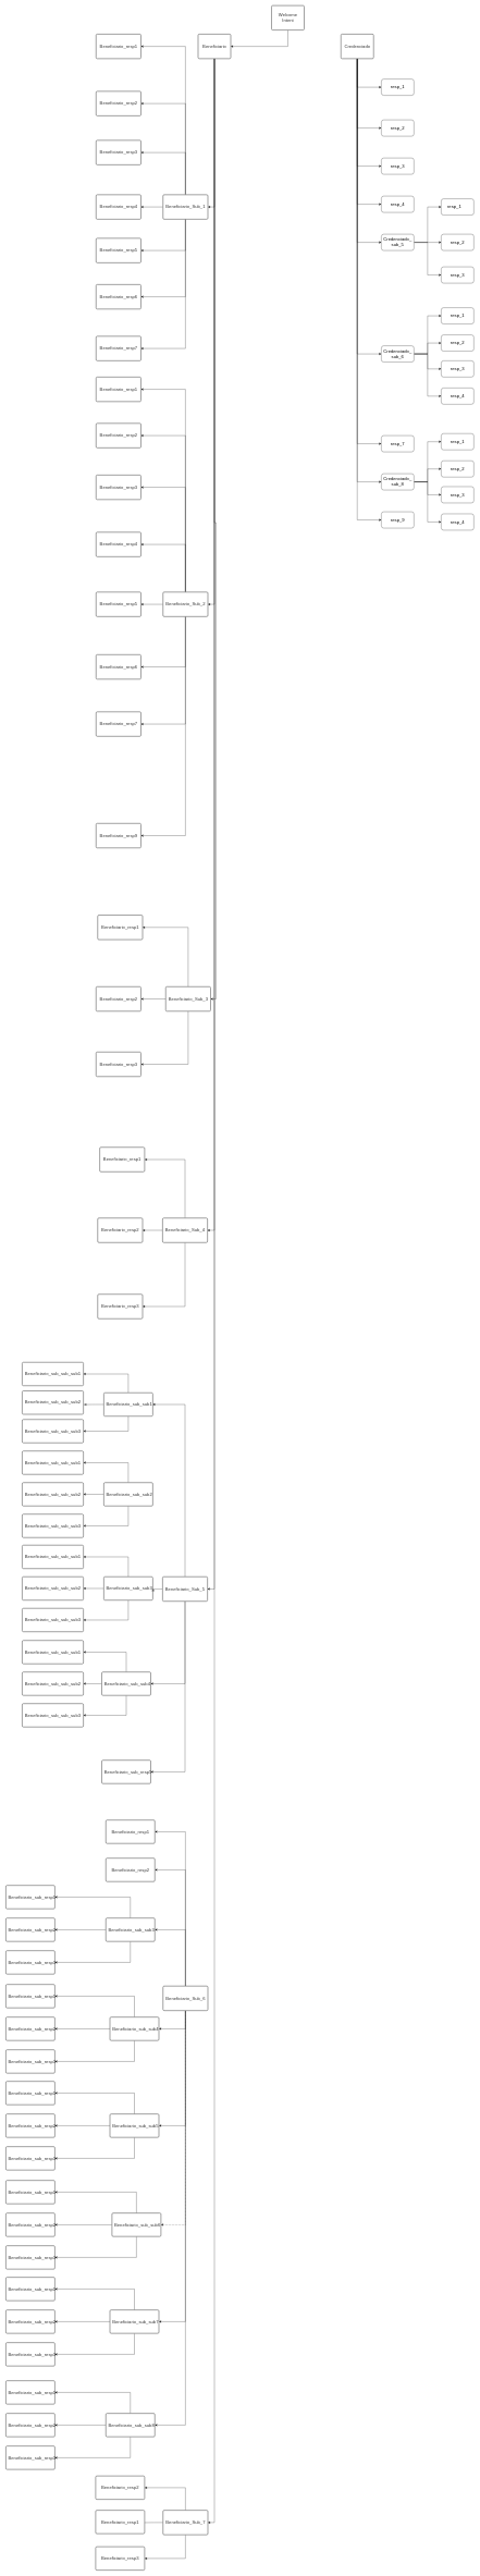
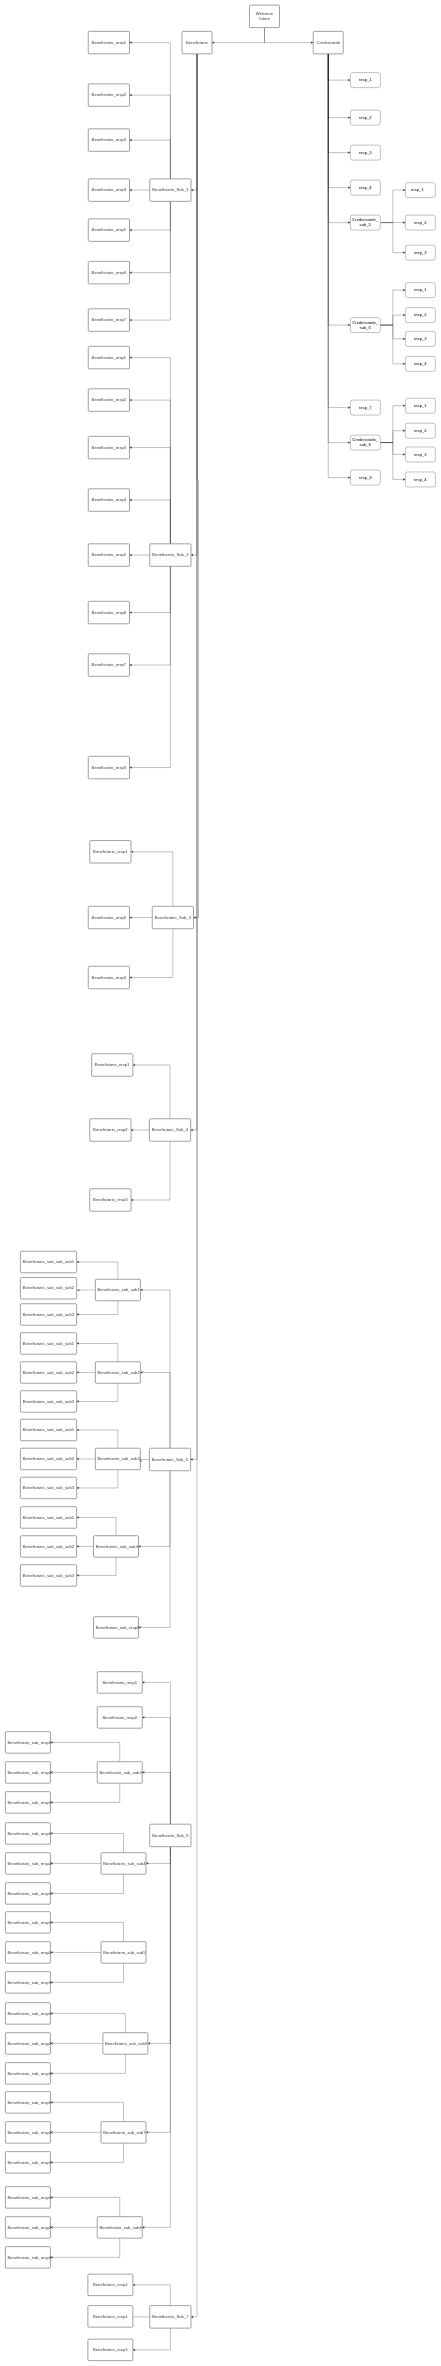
+ <mxCell id="3" style="edgeStyle=orthogonalEdgeStyle;rounded=0;orthogonalLoop=1;jettySize=auto;html=1;exitX=0.5;exitY=1;exitDx=0;exitDy=0;entryX=0;entryY=0.5;entryDx=0;entryDy=0;" parent="1" source="4" target="21" edge="1"><mxGeometry relative="1" as="geometry" /></mxCell>
+ <mxCell id="69" style="edgeStyle=orthogonalEdgeStyle;rounded=0;orthogonalLoop=1;jettySize=auto;html=1;exitX=0.5;exitY=0;exitDx=0;exitDy=0;entryX=1;entryY=0.5;entryDx=0;entryDy=0;" parent="1" source="72" target="80" edge="1"><mxGeometry relative="1" as="geometry" /></mxCell>
- <mxCell id="107" style="edgeStyle=orthogonalEdgeStyle;rounded=0;orthogonalLoop=1;jettySize=auto;html=1;exitX=0.5;exitY=1;exitDx=0;exitDy=0;entryX=1;entryY=0.5;entryDx=0;entryDy=0;" parent="1" source="111" target="125" edge="1"><mxGeometry relative="1" as="geometry" /></mxCell>
- <mxCell id="108" style="edgeStyle=orthogonalEdgeStyle;rounded=0;orthogonalLoop=1;jettySize=auto;html=1;exitX=0.5;exitY=1;exitDx=0;exitDy=0;entryX=1;entryY=0.5;entryDx=0;entryDy=0;dashed=1;" parent="1" source="111" target="133" edge="1"><mxGeometry relative="1" as="geometry" /></mxCell>
+ <mxCell id="108" style="edgeStyle=orthogonalEdgeStyle;rounded=0;orthogonalLoop=1;jettySize=auto;html=1;exitX=0.5;exitY=1;exitDx=0;exitDy=0;entryX=1;entryY=0.5;entryDx=0;entryDy=0;" parent="1" source="111" target="133" edge="1"><mxGeometry relative="1" as="geometry" /></mxCell>
